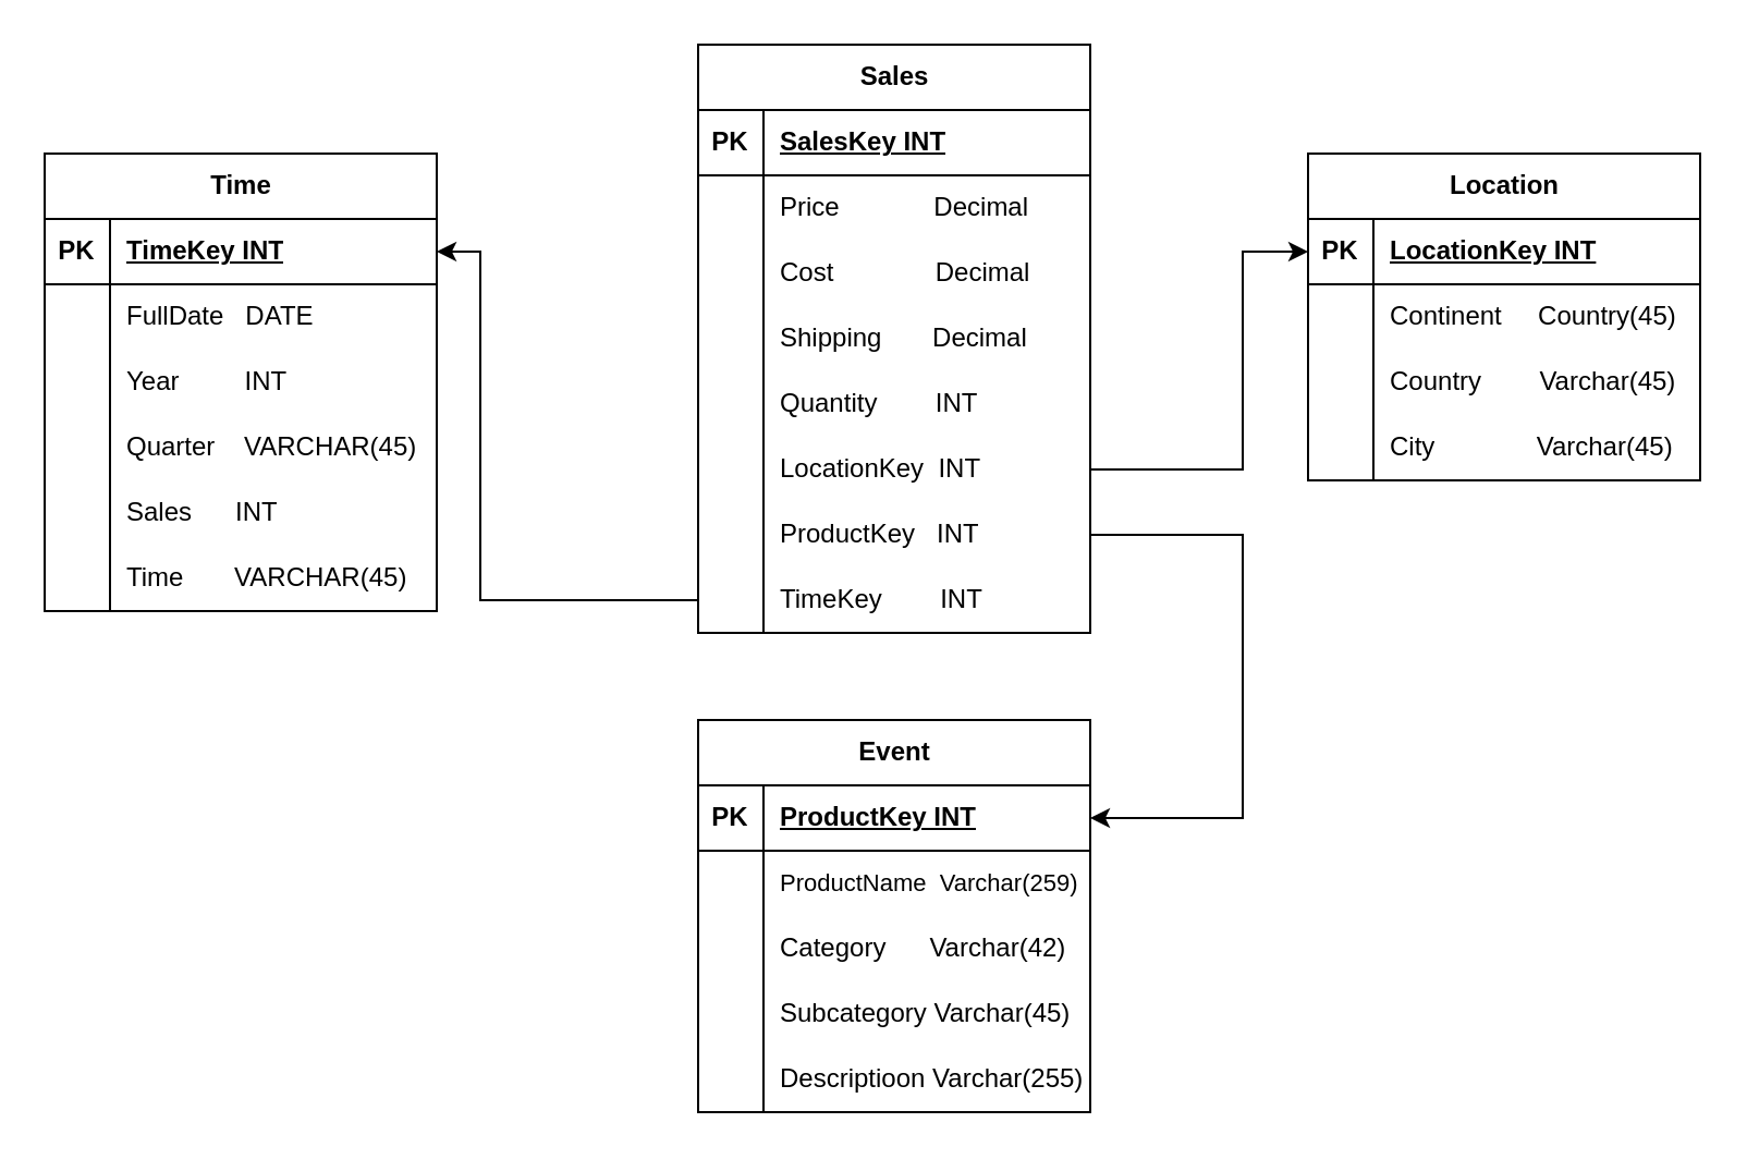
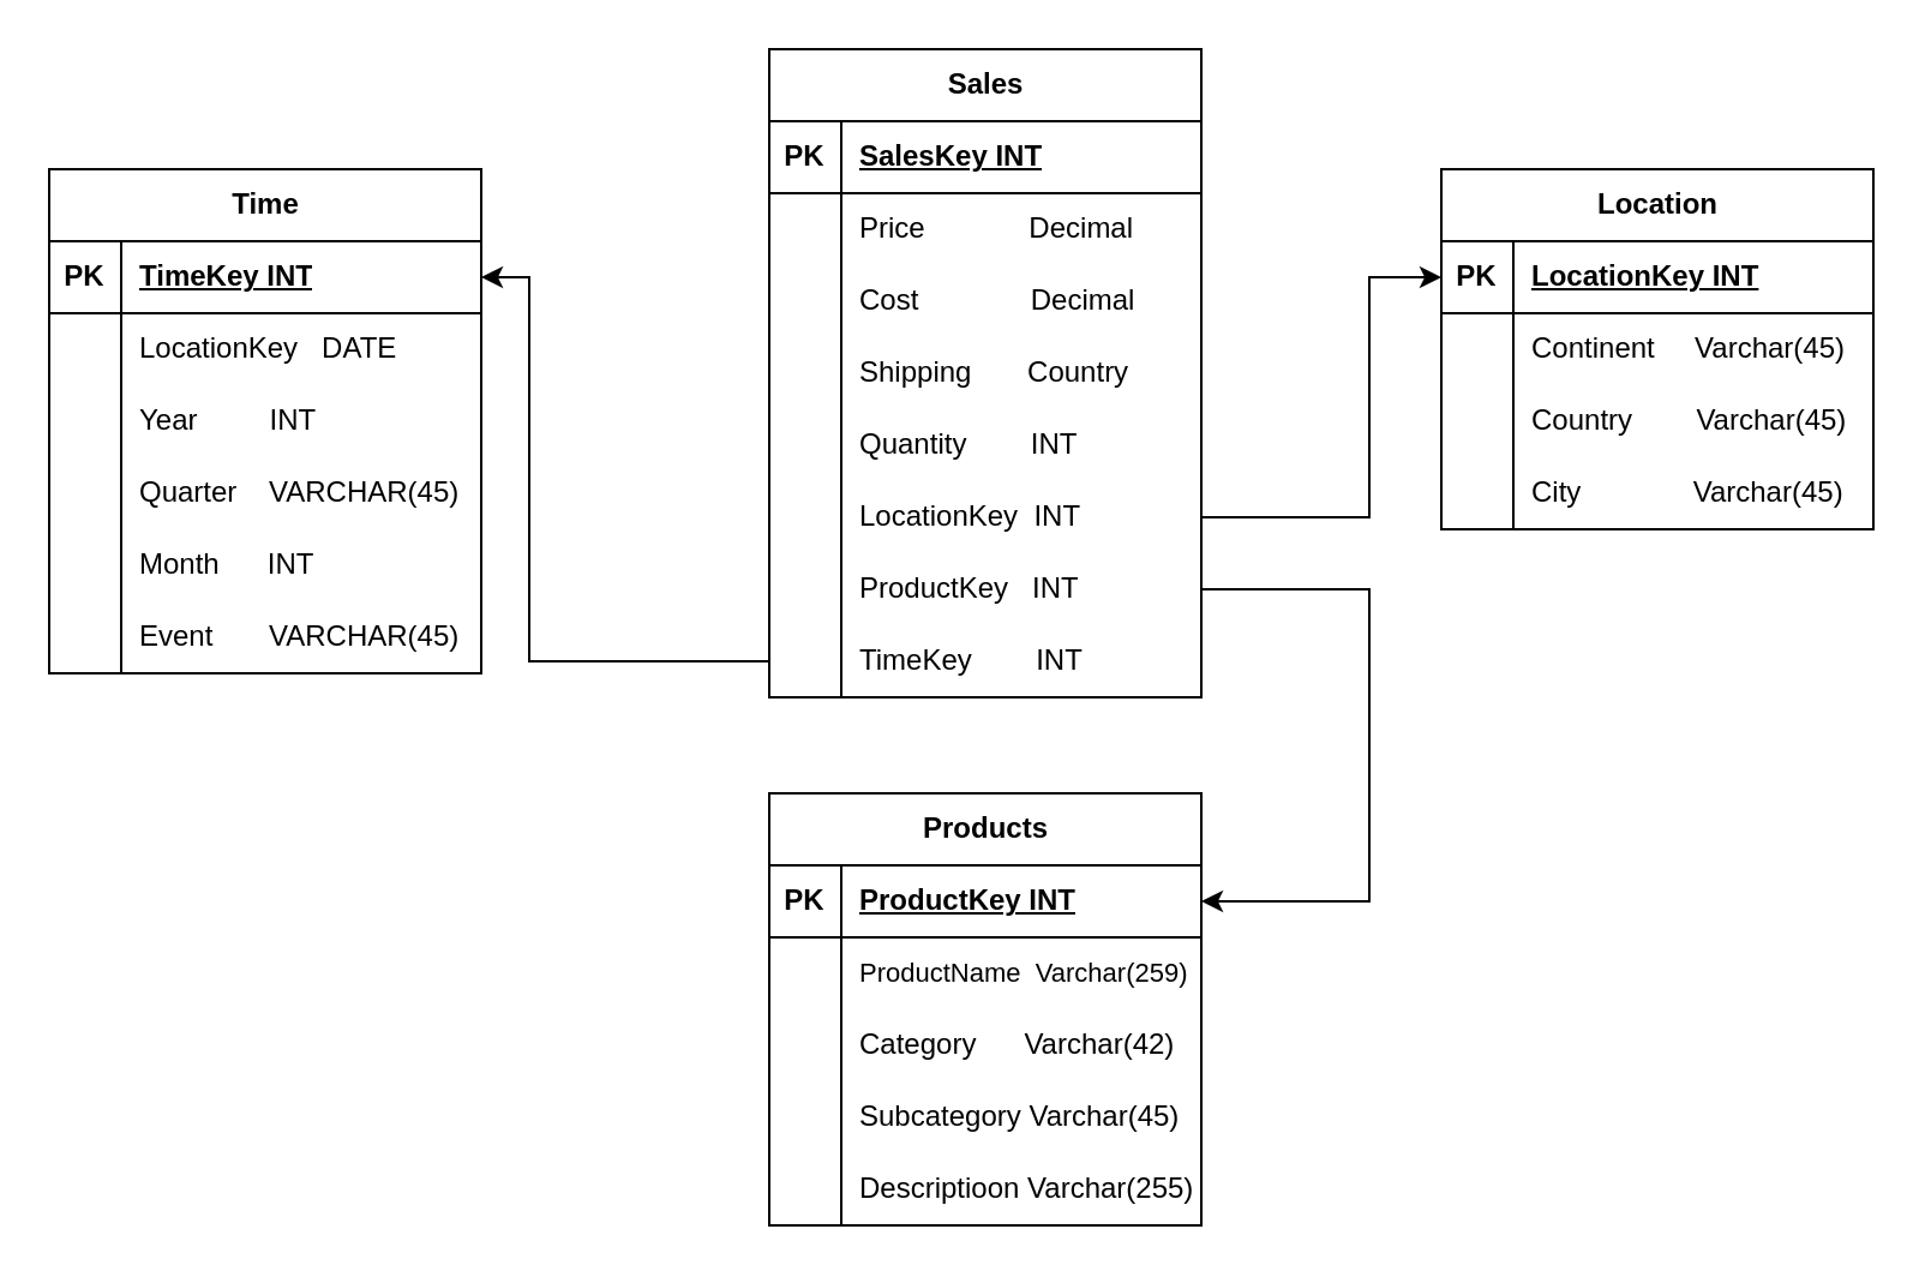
- <mxCell id="37" value="FullDate&amp;nbsp; &amp;nbsp;DATE" style="shape=partialRectangle;connectable=0;fillColor=none;top=0;left=0;bottom=0;right=0;align=left;spacingLeft=6;overflow=hidden;whiteSpace=wrap;html=1;" vertex="1" parent="35"><mxGeometry x="30" width="150" height="30" as="geometry"><mxRectangle width="150" height="30" as="alternateBounds" /></mxGeometry></mxCell>
+ <mxCell id="37" value="LocationKey&amp;nbsp; &amp;nbsp;DATE" style="shape=partialRectangle;connectable=0;fillColor=none;top=0;left=0;bottom=0;right=0;align=left;spacingLeft=6;overflow=hidden;whiteSpace=wrap;html=1;" vertex="1" parent="35"><mxGeometry x="30" width="150" height="30" as="geometry"><mxRectangle width="150" height="30" as="alternateBounds" /></mxGeometry></mxCell>
- <mxCell id="24" value="Continent&amp;nbsp; &amp;nbsp; &amp;nbsp;Country(45)" style="shape=partialRectangle;connectable=0;fillColor=none;top=0;left=0;bottom=0;right=0;align=left;spacingLeft=6;overflow=hidden;whiteSpace=wrap;html=1;" vertex="1" parent="22"><mxGeometry x="30" width="150" height="30" as="geometry"><mxRectangle width="150" height="30" as="alternateBounds" /></mxGeometry></mxCell>
+ <mxCell id="24" value="Continent&amp;nbsp; &amp;nbsp; &amp;nbsp;Varchar(45)" style="shape=partialRectangle;connectable=0;fillColor=none;top=0;left=0;bottom=0;right=0;align=left;spacingLeft=6;overflow=hidden;whiteSpace=wrap;html=1;" vertex="1" parent="22"><mxGeometry x="30" width="150" height="30" as="geometry"><mxRectangle width="150" height="30" as="alternateBounds" /></mxGeometry></mxCell>
- <mxCell id="62" value="Shipping&amp;nbsp; &amp;nbsp; &amp;nbsp; &amp;nbsp;Decimal" style="shape=partialRectangle;connectable=0;fillColor=none;top=0;left=0;bottom=0;right=0;align=left;spacingLeft=6;overflow=hidden;whiteSpace=wrap;html=1;" vertex="1" parent="60"><mxGeometry x="30" width="150" height="30" as="geometry"><mxRectangle width="150" height="30" as="alternateBounds" /></mxGeometry></mxCell>
+ <mxCell id="62" value="Shipping&amp;nbsp; &amp;nbsp; &amp;nbsp; &amp;nbsp;Country" style="shape=partialRectangle;connectable=0;fillColor=none;top=0;left=0;bottom=0;right=0;align=left;spacingLeft=6;overflow=hidden;whiteSpace=wrap;html=1;" vertex="1" parent="60"><mxGeometry x="30" width="150" height="30" as="geometry"><mxRectangle width="150" height="30" as="alternateBounds" /></mxGeometry></mxCell>
- <mxCell id="46" value="Sales&amp;nbsp; &amp;nbsp; &amp;nbsp; INT" style="shape=partialRectangle;connectable=0;fillColor=none;top=0;left=0;bottom=0;right=0;align=left;spacingLeft=6;overflow=hidden;whiteSpace=wrap;html=1;" vertex="1" parent="44"><mxGeometry x="30" width="150" height="30" as="geometry"><mxRectangle width="150" height="30" as="alternateBounds" /></mxGeometry></mxCell>
+ <mxCell id="46" value="Month&amp;nbsp; &amp;nbsp; &amp;nbsp; INT" style="shape=partialRectangle;connectable=0;fillColor=none;top=0;left=0;bottom=0;right=0;align=left;spacingLeft=6;overflow=hidden;whiteSpace=wrap;html=1;" vertex="1" parent="44"><mxGeometry x="30" width="150" height="30" as="geometry"><mxRectangle width="150" height="30" as="alternateBounds" /></mxGeometry></mxCell>
- <mxCell id="49" value="Time&amp;nbsp; &amp;nbsp; &amp;nbsp; &amp;nbsp;VARCHAR(45)" style="shape=partialRectangle;connectable=0;fillColor=none;top=0;left=0;bottom=0;right=0;align=left;spacingLeft=6;overflow=hidden;whiteSpace=wrap;html=1;" vertex="1" parent="47"><mxGeometry x="30" width="150" height="30" as="geometry"><mxRectangle width="150" height="30" as="alternateBounds" /></mxGeometry></mxCell>
+ <mxCell id="49" value="Event&amp;nbsp; &amp;nbsp; &amp;nbsp; &amp;nbsp;VARCHAR(45)" style="shape=partialRectangle;connectable=0;fillColor=none;top=0;left=0;bottom=0;right=0;align=left;spacingLeft=6;overflow=hidden;whiteSpace=wrap;html=1;" vertex="1" parent="47"><mxGeometry x="30" width="150" height="30" as="geometry"><mxRectangle width="150" height="30" as="alternateBounds" /></mxGeometry></mxCell>
- <mxCell id="2" value="Event" style="shape=table;startSize=30;container=1;collapsible=1;childLayout=tableLayout;fixedRows=1;rowLines=0;fontStyle=1;align=center;resizeLast=1;html=1;" vertex="1" parent="1"><mxGeometry x="320" y="330" width="180" height="180" as="geometry" /></mxCell>
+ <mxCell id="2" value="Products" style="shape=table;startSize=30;container=1;collapsible=1;childLayout=tableLayout;fixedRows=1;rowLines=0;fontStyle=1;align=center;resizeLast=1;html=1;" vertex="1" parent="1"><mxGeometry x="320" y="330" width="180" height="180" as="geometry" /></mxCell>
